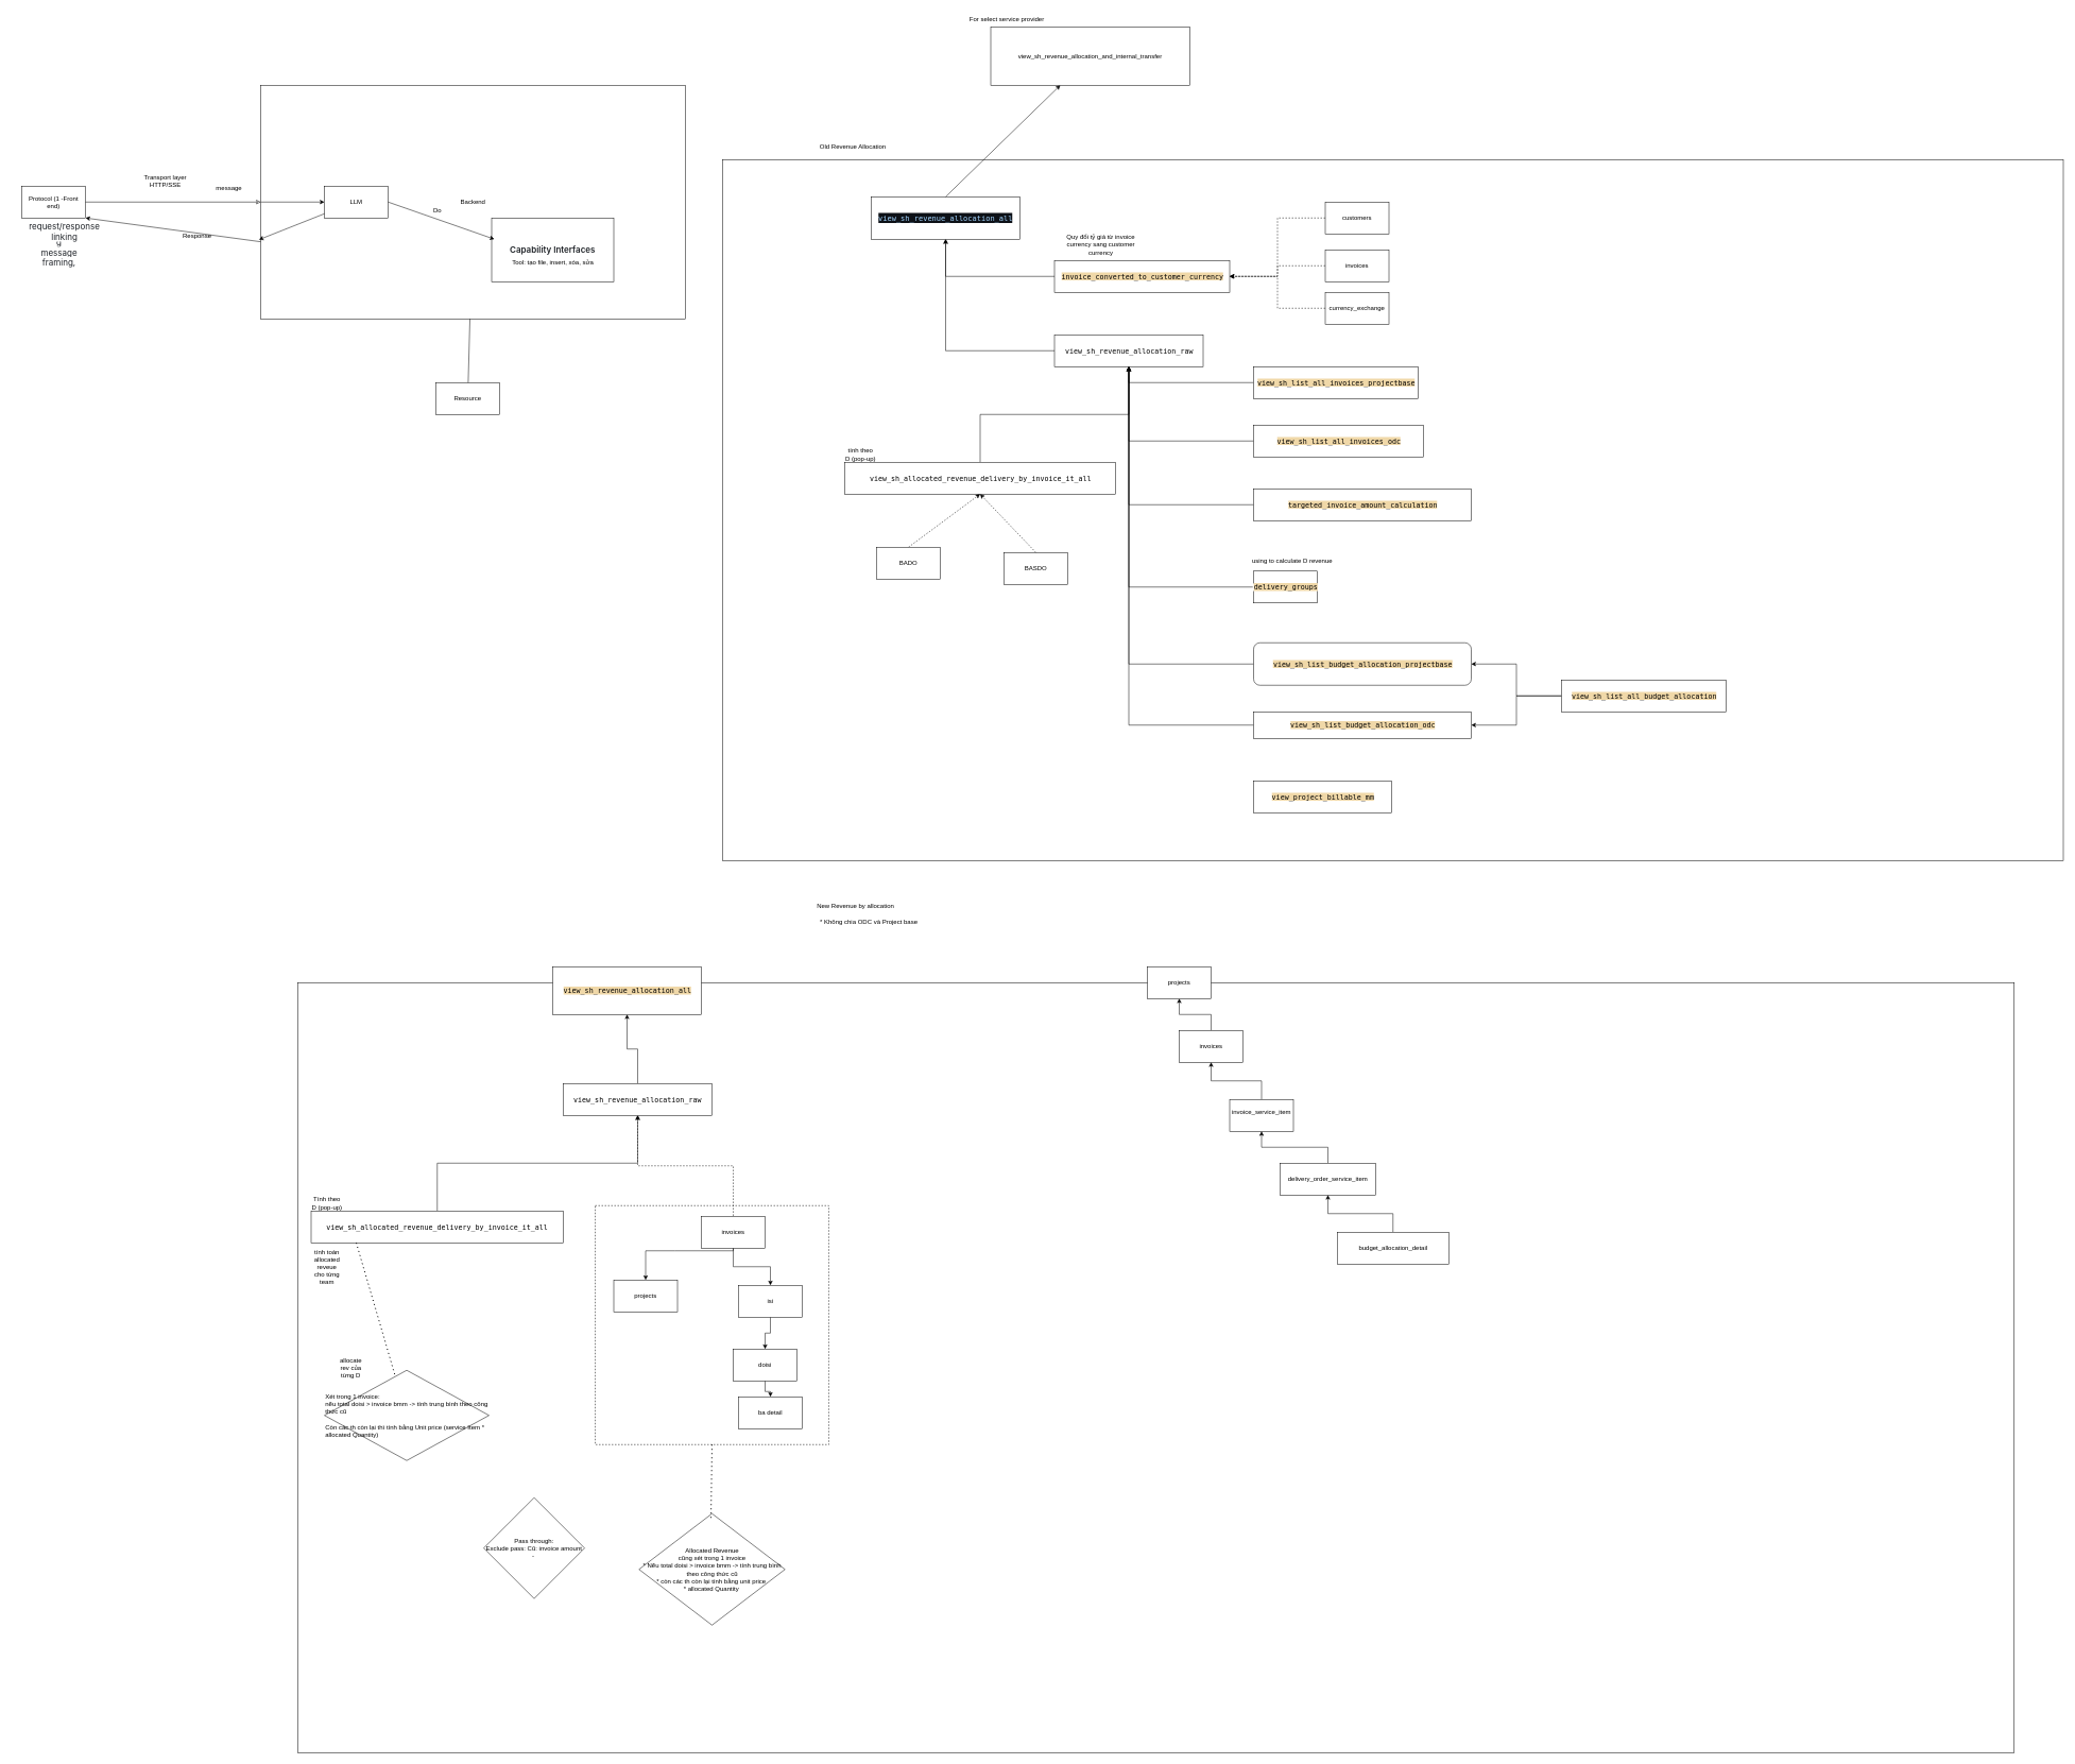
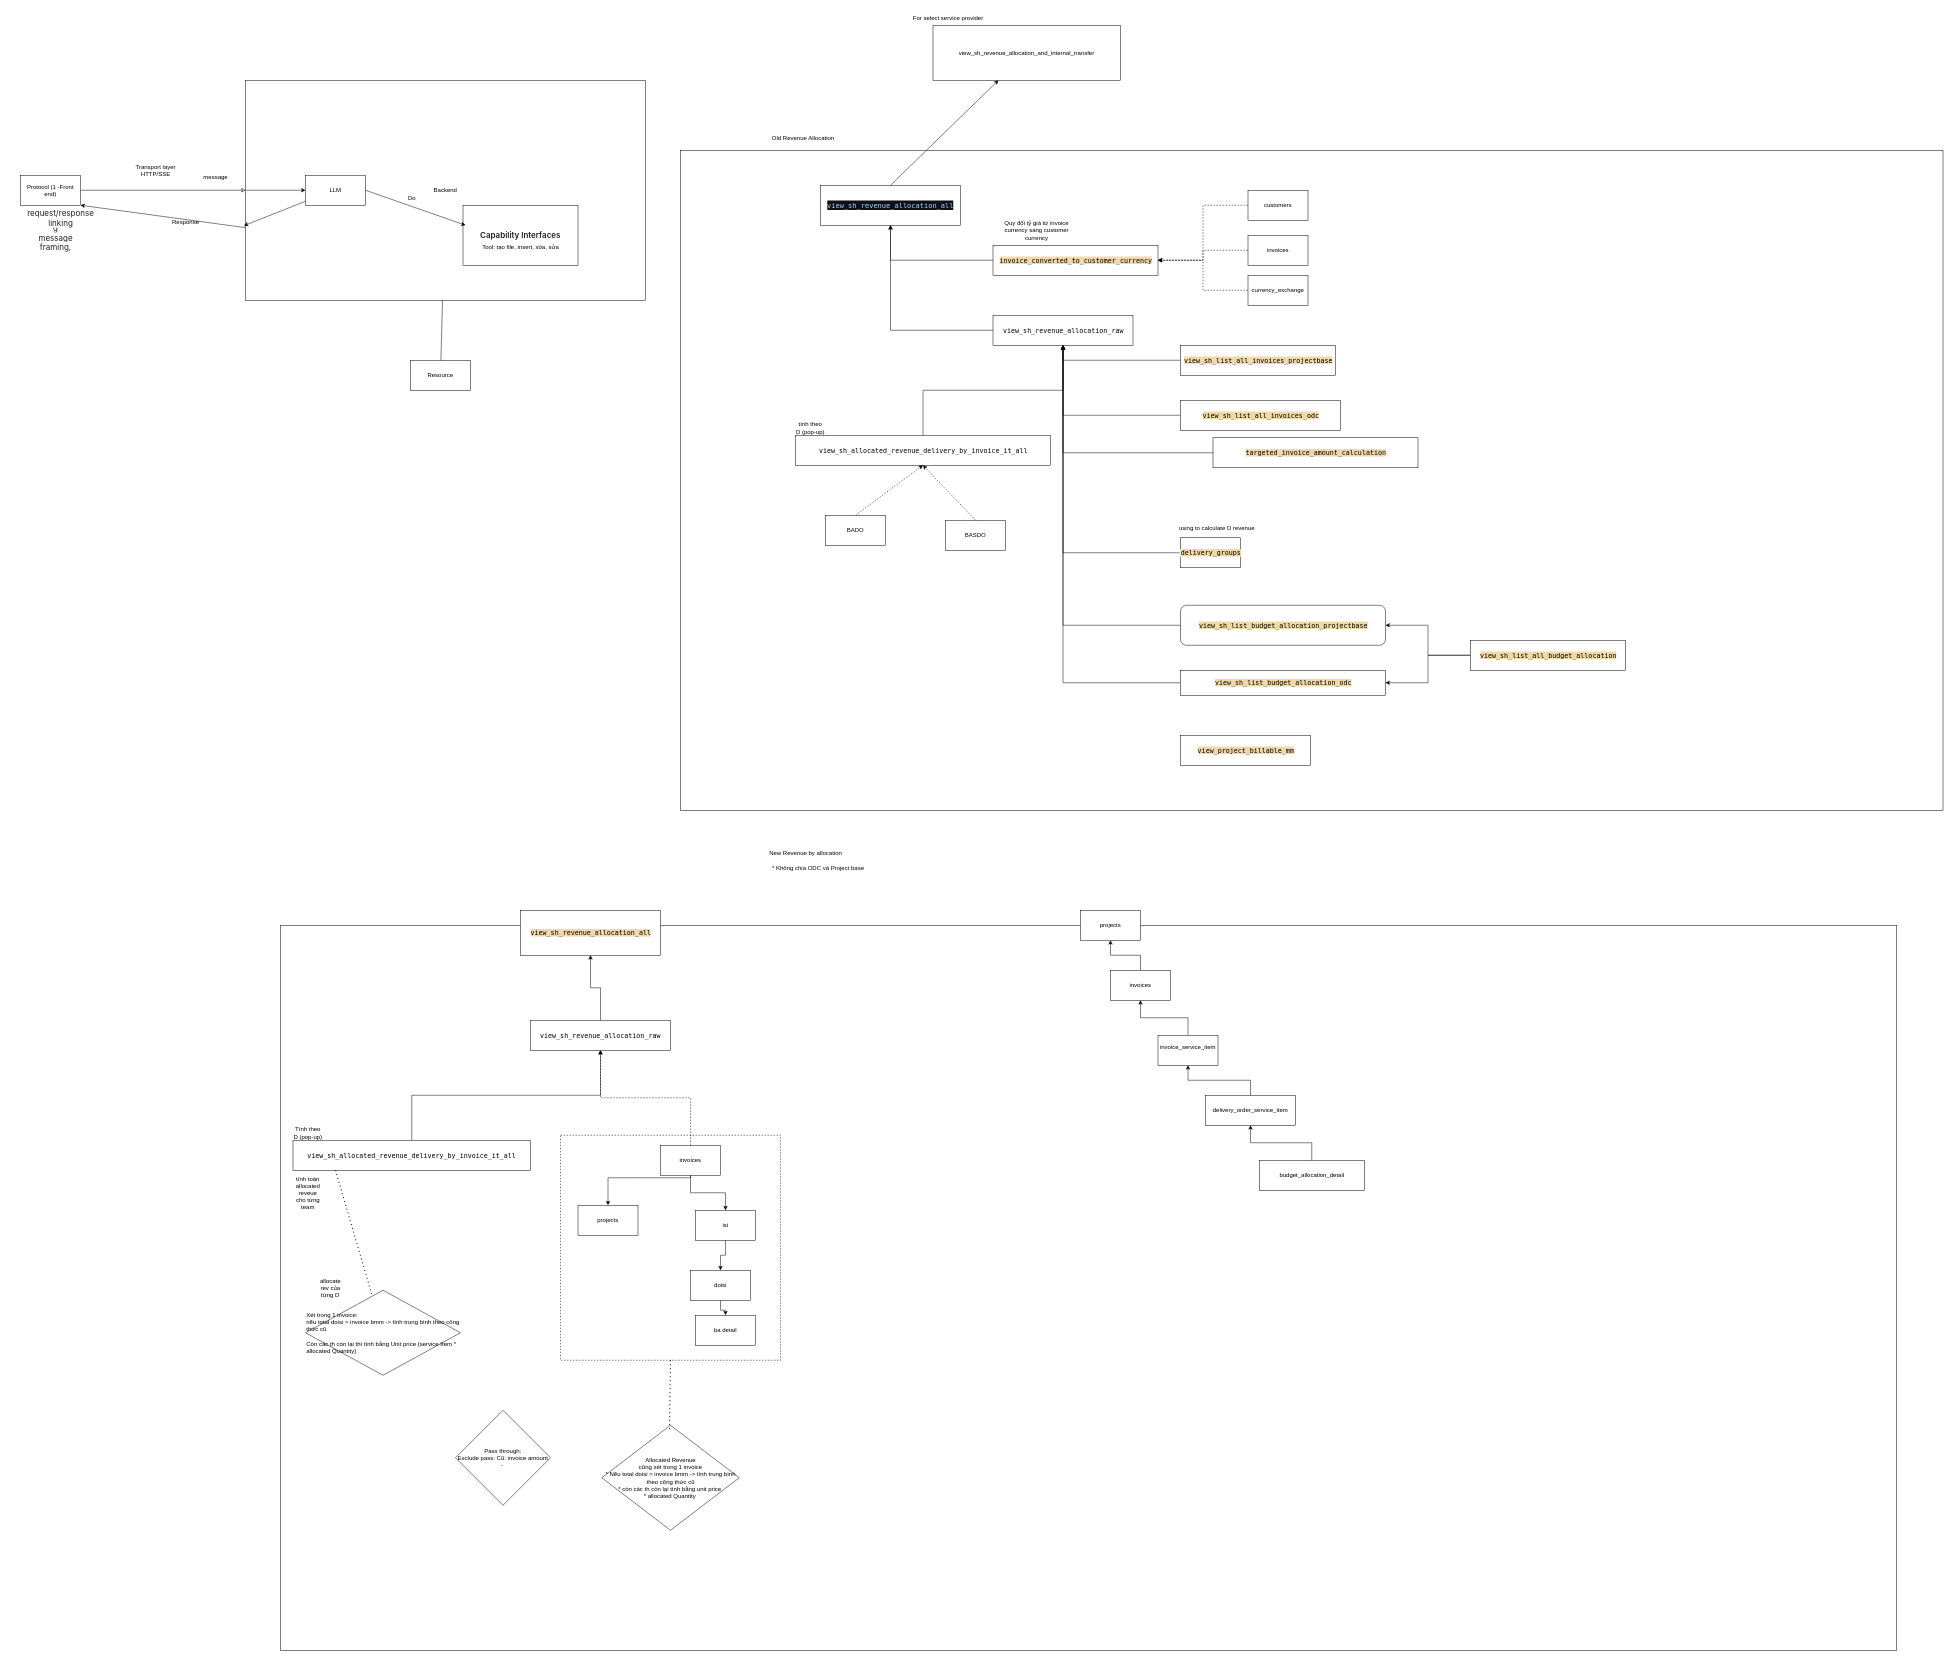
- <mxCell id="18" value="&lt;span style=&quot;background-color:#ffffff;padding:0px 0px 0px 2px;&quot;&gt;&lt;span style=&quot;font-family: Monospace; font-size: 10pt; white-space: pre;&quot;&gt;&lt;span style=&quot;background-color: rgb(240, 216, 168);&quot;&gt;targeted_invoice_amount_calculation&lt;/span&gt;&lt;/span&gt;&lt;/span&gt;" style="rounded=0;whiteSpace=wrap;html=1;" parent="1" vertex="1"><mxGeometry x="2360" y="920" width="410" height="60" as="geometry" /></mxCell>
+ <mxCell id="18" value="&lt;span style=&quot;background-color:#ffffff;padding:0px 0px 0px 2px;&quot;&gt;&lt;span style=&quot;font-family: Monospace; font-size: 10pt; white-space: pre;&quot;&gt;&lt;span style=&quot;background-color: rgb(240, 216, 168);&quot;&gt;targeted_invoice_amount_calculation&lt;/span&gt;&lt;/span&gt;&lt;/span&gt;" style="rounded=0;whiteSpace=wrap;html=1;" parent="1" vertex="1"><mxGeometry x="2425" y="875" width="410" height="60" as="geometry" /></mxCell>
